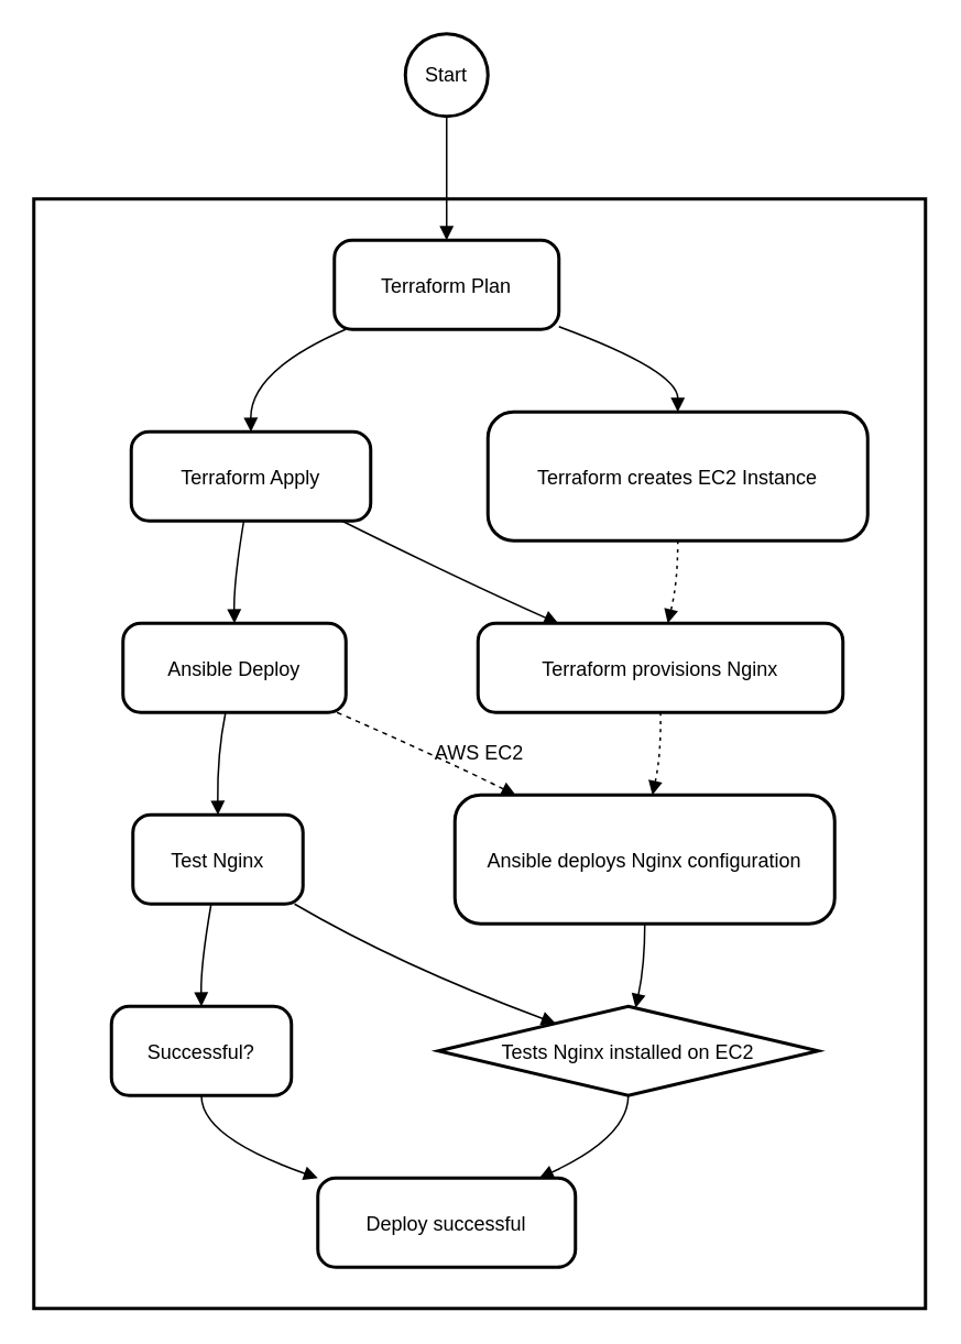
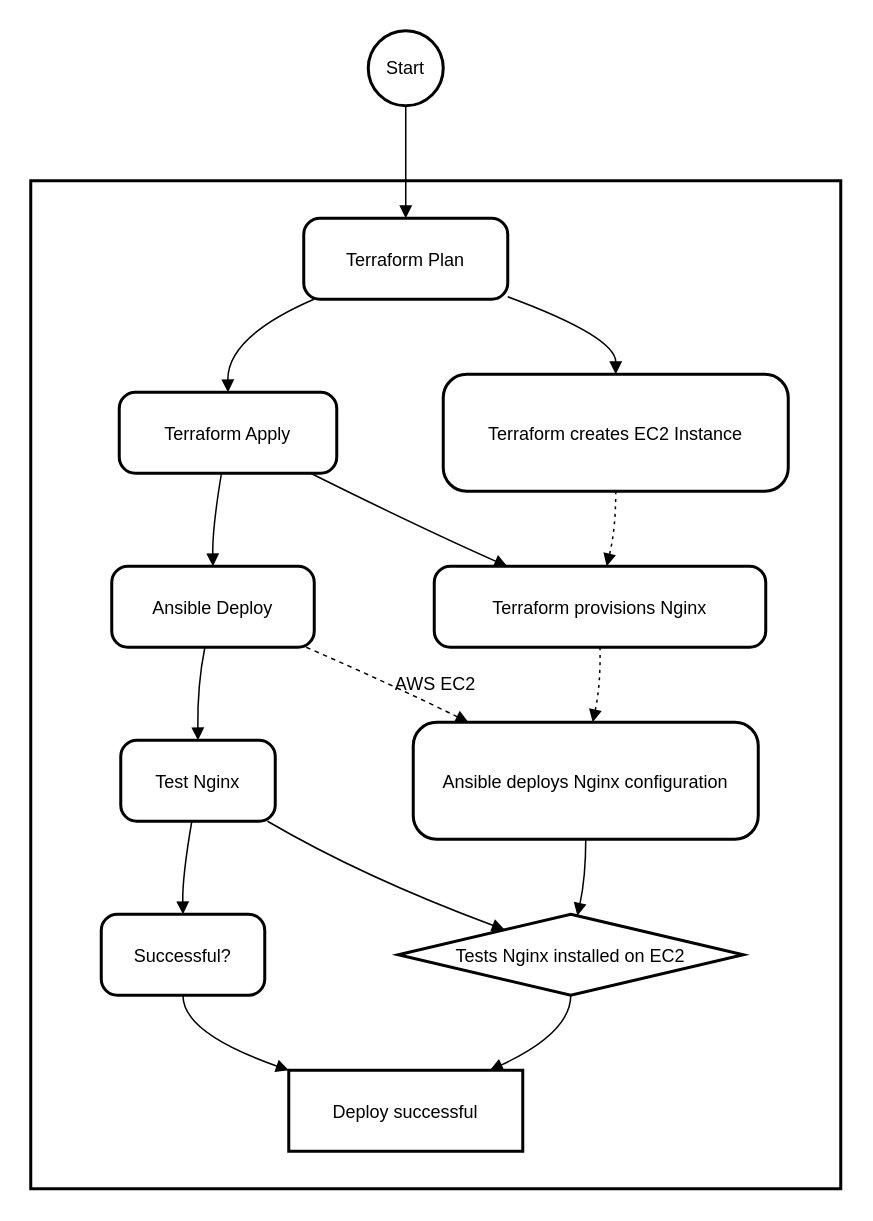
- <mxCell id="13" value="Deploy successful" style="rounded=1;arcSize=20;strokeWidth=2" vertex="1" parent="1"><mxGeometry x="192" y="713" width="156" height="54" as="geometry" /></mxCell>
+ <mxCell id="13" value="Deploy successful" style="arcSize=20;strokeWidth=2;rounded=0;" vertex="1" parent="1"><mxGeometry x="192" y="713" width="156" height="54" as="geometry" /></mxCell>
